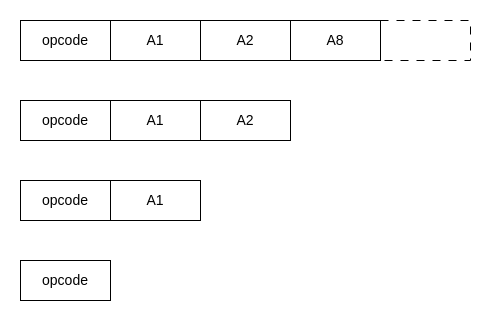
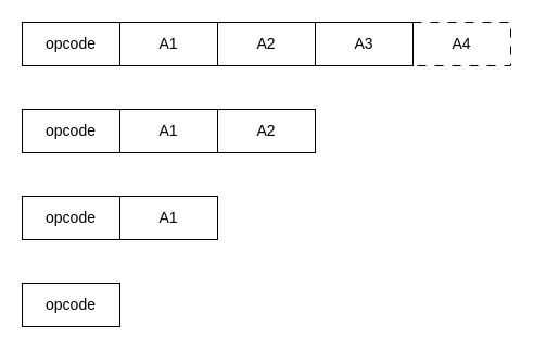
- <mxCell id="10" value="A8" style="text;html=1;strokeColor=none;fillColor=none;align=center;verticalAlign=middle;whiteSpace=wrap;rounded=0;fontSize=14;" vertex="1" parent="1"><mxGeometry x="290" y="25" width="90" height="30" as="geometry" /></mxCell>
+ <mxCell id="10" value="A3" style="text;html=1;strokeColor=none;fillColor=none;align=center;verticalAlign=middle;whiteSpace=wrap;rounded=0;fontSize=14;" vertex="1" parent="1"><mxGeometry x="290" y="25" width="90" height="30" as="geometry" /></mxCell>
+ <mxCell id="11" value="A4" style="text;html=1;strokeColor=none;fillColor=none;align=center;verticalAlign=middle;whiteSpace=wrap;rounded=0;fontSize=14;" vertex="1" parent="1"><mxGeometry x="380" y="25" width="90" height="30" as="geometry" /></mxCell>
